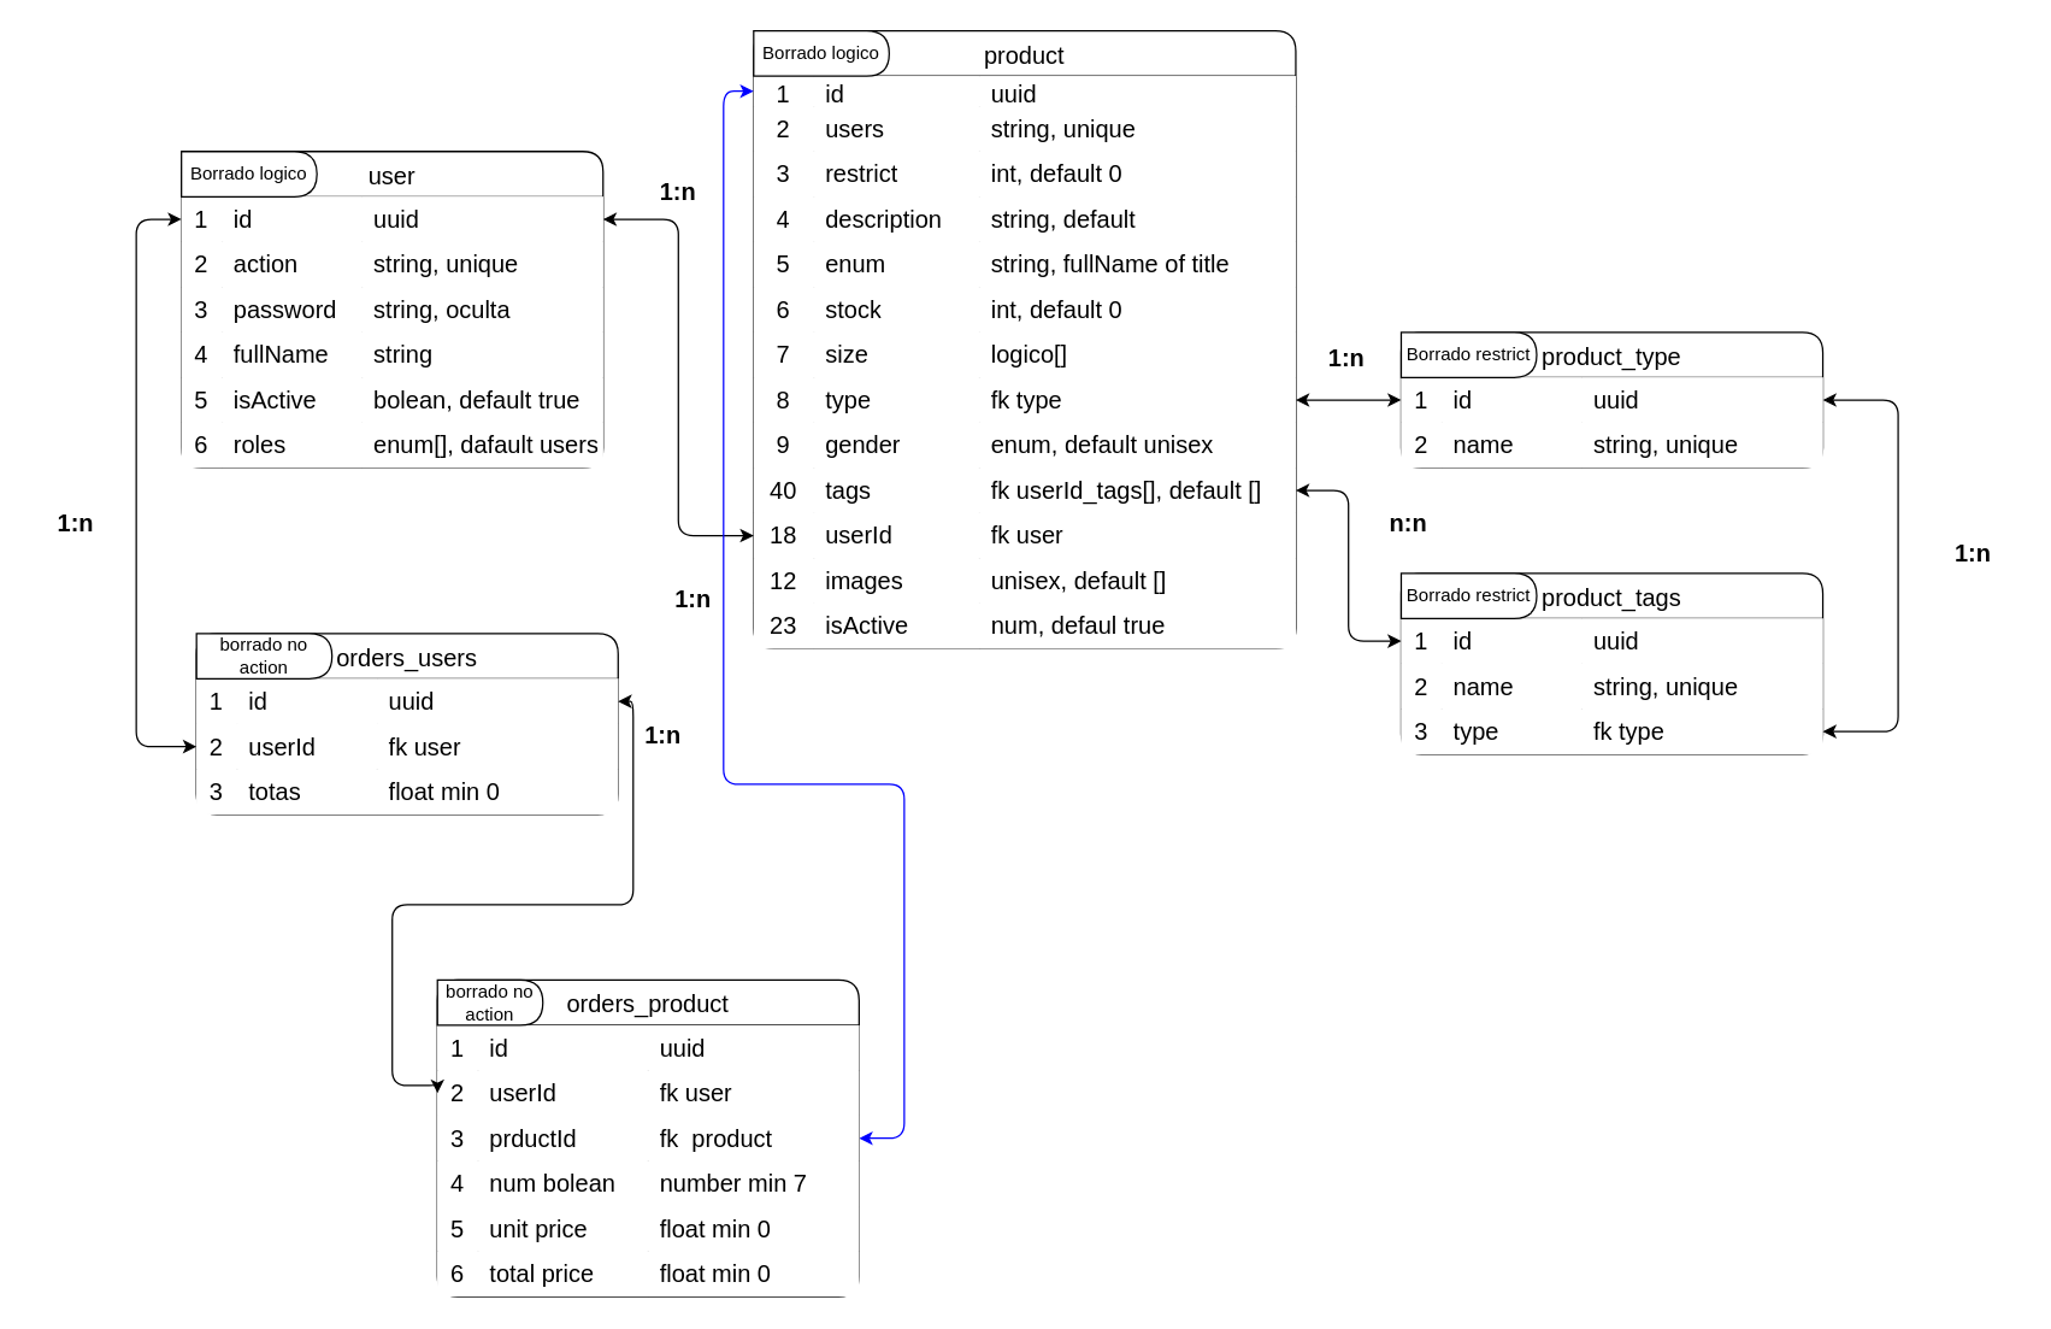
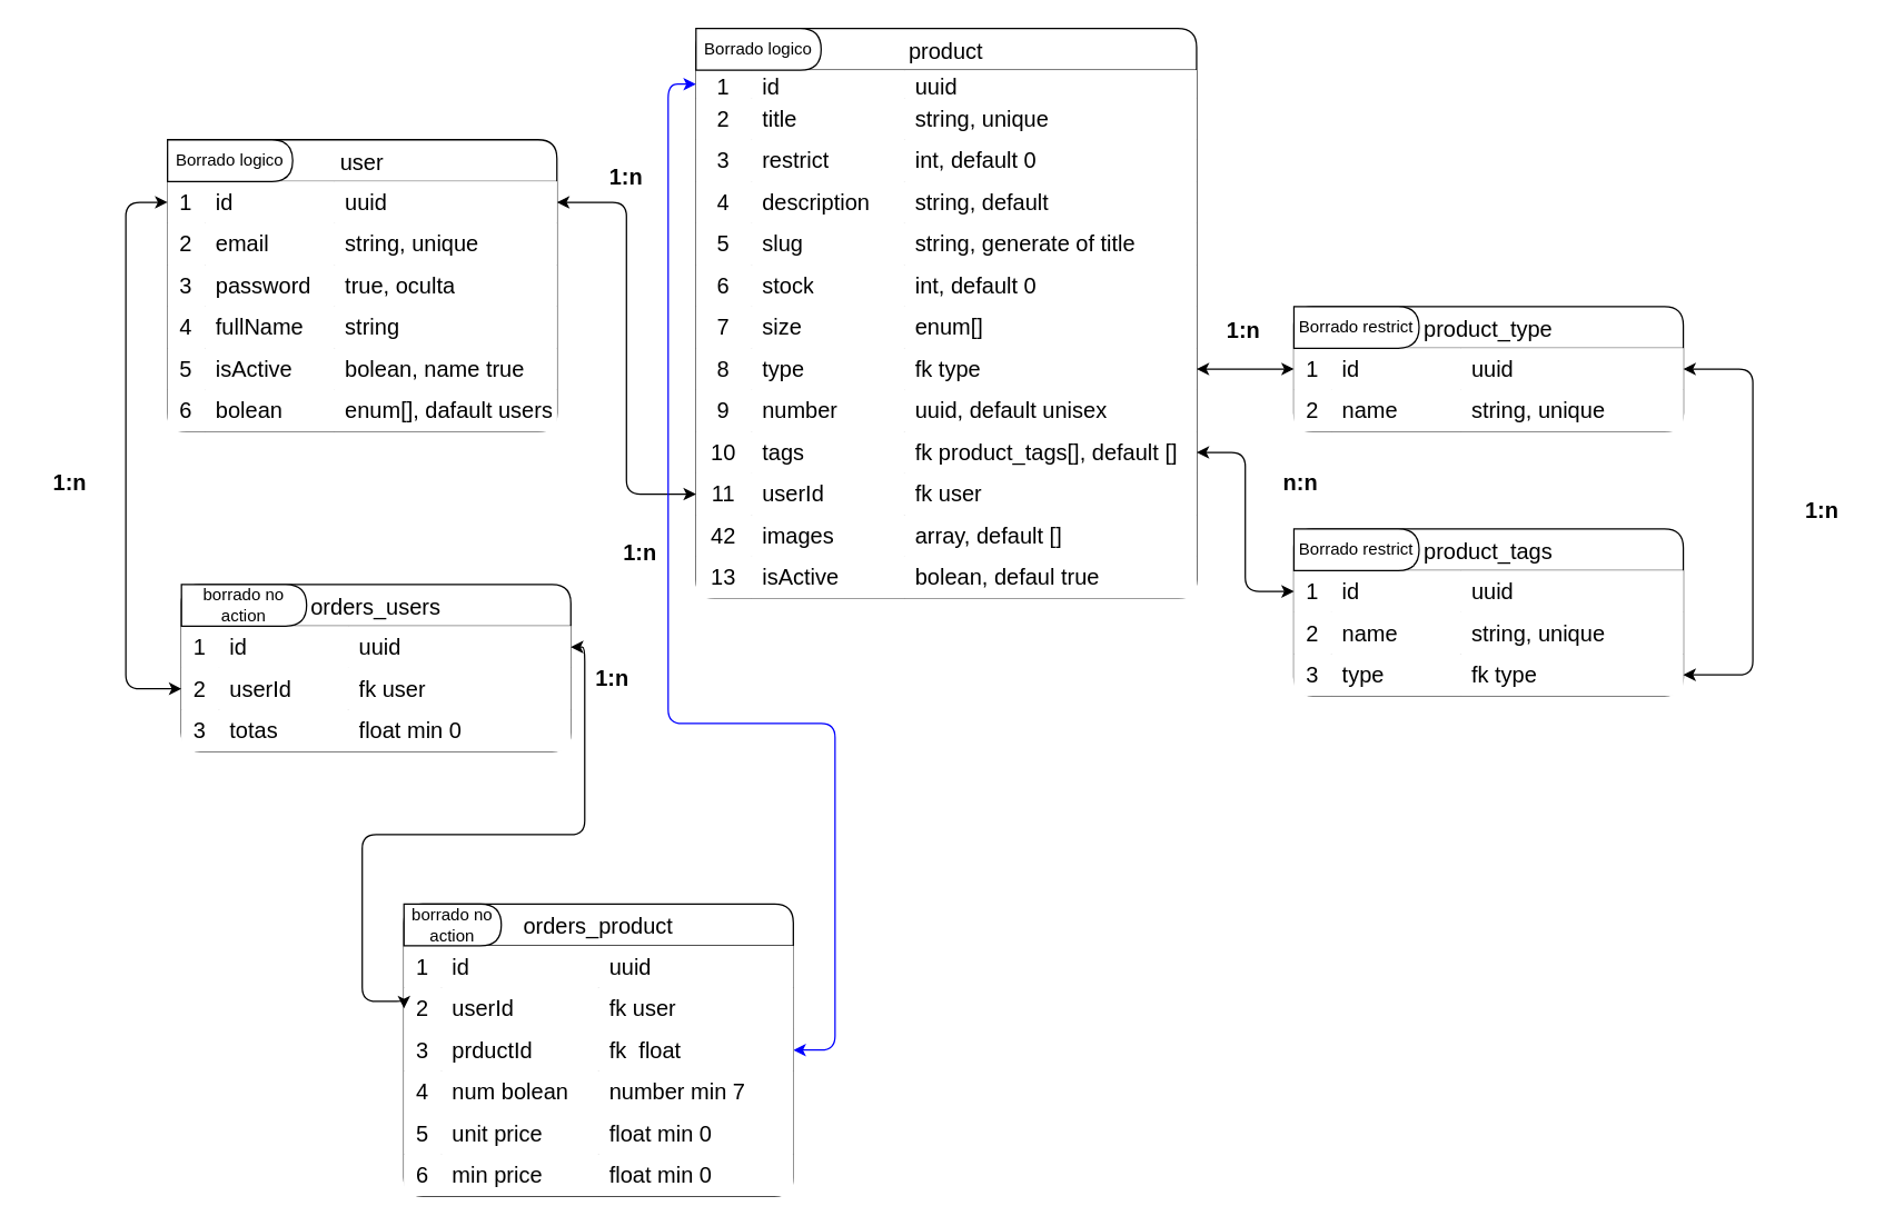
- <mxCell id="9" value="users" style="shape=partialRectangle;html=1;whiteSpace=wrap;connectable=0;top=0;left=0;bottom=0;right=0;align=left;spacingLeft=6;overflow=hidden;fontSize=16;rounded=1;" parent="7" vertex="1"><mxGeometry x="40" width="110" height="30" as="geometry"><mxRectangle width="110" height="30" as="alternateBounds" /></mxGeometry></mxCell>
+ <mxCell id="9" value="title" style="shape=partialRectangle;html=1;whiteSpace=wrap;connectable=0;top=0;left=0;bottom=0;right=0;align=left;spacingLeft=6;overflow=hidden;fontSize=16;rounded=1;" parent="7" vertex="1"><mxGeometry x="40" width="110" height="30" as="geometry"><mxRectangle width="110" height="30" as="alternateBounds" /></mxGeometry></mxCell>
- <mxCell id="62" value="action" style="shape=partialRectangle;html=1;whiteSpace=wrap;connectable=0;top=0;left=0;bottom=0;right=0;align=left;spacingLeft=6;overflow=hidden;fontSize=16;rounded=1;" parent="60" vertex="1"><mxGeometry x="27" width="93" height="30" as="geometry"><mxRectangle width="93" height="30" as="alternateBounds" /></mxGeometry></mxCell>
+ <mxCell id="62" value="email" style="shape=partialRectangle;html=1;whiteSpace=wrap;connectable=0;top=0;left=0;bottom=0;right=0;align=left;spacingLeft=6;overflow=hidden;fontSize=16;rounded=1;" parent="60" vertex="1"><mxGeometry x="27" width="93" height="30" as="geometry"><mxRectangle width="93" height="30" as="alternateBounds" /></mxGeometry></mxCell>
- <mxCell id="21" value="enum" style="shape=partialRectangle;html=1;whiteSpace=wrap;connectable=0;top=0;left=0;bottom=0;right=0;align=left;spacingLeft=6;overflow=hidden;fontSize=16;rounded=1;" parent="19" vertex="1"><mxGeometry x="40" width="110" height="30" as="geometry"><mxRectangle width="110" height="30" as="alternateBounds" /></mxGeometry></mxCell>
+ <mxCell id="21" value="slug" style="shape=partialRectangle;html=1;whiteSpace=wrap;connectable=0;top=0;left=0;bottom=0;right=0;align=left;spacingLeft=6;overflow=hidden;fontSize=16;rounded=1;" parent="19" vertex="1"><mxGeometry x="40" width="110" height="30" as="geometry"><mxRectangle width="110" height="30" as="alternateBounds" /></mxGeometry></mxCell>
- <mxCell id="22" value="string, fullName of title" style="shape=partialRectangle;html=1;whiteSpace=wrap;connectable=0;top=0;left=0;bottom=0;right=0;align=left;spacingLeft=6;overflow=hidden;fontSize=16;rounded=1;" parent="19" vertex="1"><mxGeometry x="150" width="210" height="30" as="geometry"><mxRectangle width="210" height="30" as="alternateBounds" /></mxGeometry></mxCell>
+ <mxCell id="22" value="string, generate of title" style="shape=partialRectangle;html=1;whiteSpace=wrap;connectable=0;top=0;left=0;bottom=0;right=0;align=left;spacingLeft=6;overflow=hidden;fontSize=16;rounded=1;" parent="19" vertex="1"><mxGeometry x="150" width="210" height="30" as="geometry"><mxRectangle width="210" height="30" as="alternateBounds" /></mxGeometry></mxCell>
- <mxCell id="67" value="string, oculta" style="shape=partialRectangle;html=1;whiteSpace=wrap;connectable=0;top=0;left=0;bottom=0;right=0;align=left;spacingLeft=6;overflow=hidden;fontSize=16;rounded=1;" parent="64" vertex="1"><mxGeometry x="120" width="160" height="30" as="geometry"><mxRectangle width="160" height="30" as="alternateBounds" /></mxGeometry></mxCell>
+ <mxCell id="67" value="true, oculta" style="shape=partialRectangle;html=1;whiteSpace=wrap;connectable=0;top=0;left=0;bottom=0;right=0;align=left;spacingLeft=6;overflow=hidden;fontSize=16;rounded=1;" parent="64" vertex="1"><mxGeometry x="120" width="160" height="30" as="geometry"><mxRectangle width="160" height="30" as="alternateBounds" /></mxGeometry></mxCell>
- <mxCell id="30" value="logico[]" style="shape=partialRectangle;html=1;whiteSpace=wrap;connectable=0;top=0;left=0;bottom=0;right=0;align=left;spacingLeft=6;overflow=hidden;fontSize=16;rounded=1;" parent="27" vertex="1"><mxGeometry x="150" width="210" height="30" as="geometry"><mxRectangle width="210" height="30" as="alternateBounds" /></mxGeometry></mxCell>
+ <mxCell id="30" value="enum[]" style="shape=partialRectangle;html=1;whiteSpace=wrap;connectable=0;top=0;left=0;bottom=0;right=0;align=left;spacingLeft=6;overflow=hidden;fontSize=16;rounded=1;" parent="27" vertex="1"><mxGeometry x="150" width="210" height="30" as="geometry"><mxRectangle width="210" height="30" as="alternateBounds" /></mxGeometry></mxCell>
- <mxCell id="75" value="bolean, default true" style="shape=partialRectangle;html=1;whiteSpace=wrap;connectable=0;top=0;left=0;bottom=0;right=0;align=left;spacingLeft=6;overflow=hidden;fontSize=16;rounded=1;" parent="72" vertex="1"><mxGeometry x="120" width="160" height="30" as="geometry"><mxRectangle width="160" height="30" as="alternateBounds" /></mxGeometry></mxCell>
+ <mxCell id="75" value="bolean, name true" style="shape=partialRectangle;html=1;whiteSpace=wrap;connectable=0;top=0;left=0;bottom=0;right=0;align=left;spacingLeft=6;overflow=hidden;fontSize=16;rounded=1;" parent="72" vertex="1"><mxGeometry x="120" width="160" height="30" as="geometry"><mxRectangle width="160" height="30" as="alternateBounds" /></mxGeometry></mxCell>
- <mxCell id="78" value="roles" style="shape=partialRectangle;html=1;whiteSpace=wrap;connectable=0;top=0;left=0;bottom=0;right=0;align=left;spacingLeft=6;overflow=hidden;fontSize=16;rounded=1;" parent="76" vertex="1"><mxGeometry x="27" width="93" height="30" as="geometry"><mxRectangle width="93" height="30" as="alternateBounds" /></mxGeometry></mxCell>
+ <mxCell id="78" value="bolean" style="shape=partialRectangle;html=1;whiteSpace=wrap;connectable=0;top=0;left=0;bottom=0;right=0;align=left;spacingLeft=6;overflow=hidden;fontSize=16;rounded=1;" parent="76" vertex="1"><mxGeometry x="27" width="93" height="30" as="geometry"><mxRectangle width="93" height="30" as="alternateBounds" /></mxGeometry></mxCell>
- <mxCell id="37" value="gender" style="shape=partialRectangle;html=1;whiteSpace=wrap;connectable=0;top=0;left=0;bottom=0;right=0;align=left;spacingLeft=6;overflow=hidden;fontSize=16;rounded=1;" parent="35" vertex="1"><mxGeometry x="40" width="110" height="30" as="geometry"><mxRectangle width="110" height="30" as="alternateBounds" /></mxGeometry></mxCell>
+ <mxCell id="37" value="number" style="shape=partialRectangle;html=1;whiteSpace=wrap;connectable=0;top=0;left=0;bottom=0;right=0;align=left;spacingLeft=6;overflow=hidden;fontSize=16;rounded=1;" parent="35" vertex="1"><mxGeometry x="40" width="110" height="30" as="geometry"><mxRectangle width="110" height="30" as="alternateBounds" /></mxGeometry></mxCell>
- <mxCell id="38" value="enum, default unisex" style="shape=partialRectangle;html=1;whiteSpace=wrap;connectable=0;top=0;left=0;bottom=0;right=0;align=left;spacingLeft=6;overflow=hidden;fontSize=16;rounded=1;" parent="35" vertex="1"><mxGeometry x="150" width="210" height="30" as="geometry"><mxRectangle width="210" height="30" as="alternateBounds" /></mxGeometry></mxCell>
+ <mxCell id="38" value="uuid, default unisex" style="shape=partialRectangle;html=1;whiteSpace=wrap;connectable=0;top=0;left=0;bottom=0;right=0;align=left;spacingLeft=6;overflow=hidden;fontSize=16;rounded=1;" parent="35" vertex="1"><mxGeometry x="150" width="210" height="30" as="geometry"><mxRectangle width="210" height="30" as="alternateBounds" /></mxGeometry></mxCell>
- <mxCell id="40" value="40" style="shape=partialRectangle;html=1;whiteSpace=wrap;connectable=0;top=0;left=0;bottom=0;right=0;overflow=hidden;fontSize=16;rounded=1;" parent="39" vertex="1"><mxGeometry width="40" height="30" as="geometry"><mxRectangle width="40" height="30" as="alternateBounds" /></mxGeometry></mxCell>
+ <mxCell id="40" value="10" style="shape=partialRectangle;html=1;whiteSpace=wrap;connectable=0;top=0;left=0;bottom=0;right=0;overflow=hidden;fontSize=16;rounded=1;" parent="39" vertex="1"><mxGeometry width="40" height="30" as="geometry"><mxRectangle width="40" height="30" as="alternateBounds" /></mxGeometry></mxCell>
- <mxCell id="42" value="fk userId_tags[], default []" style="shape=partialRectangle;html=1;whiteSpace=wrap;connectable=0;top=0;left=0;bottom=0;right=0;align=left;spacingLeft=6;overflow=hidden;fontSize=16;rounded=1;" parent="39" vertex="1"><mxGeometry x="150" width="210" height="30" as="geometry"><mxRectangle width="210" height="30" as="alternateBounds" /></mxGeometry></mxCell>
+ <mxCell id="42" value="fk product_tags[], default []" style="shape=partialRectangle;html=1;whiteSpace=wrap;connectable=0;top=0;left=0;bottom=0;right=0;align=left;spacingLeft=6;overflow=hidden;fontSize=16;rounded=1;" parent="39" vertex="1"><mxGeometry x="150" width="210" height="30" as="geometry"><mxRectangle width="210" height="30" as="alternateBounds" /></mxGeometry></mxCell>
- <mxCell id="44" value="18" style="shape=partialRectangle;html=1;whiteSpace=wrap;connectable=0;top=0;left=0;bottom=0;right=0;overflow=hidden;fontSize=16;rounded=1;" parent="43" vertex="1"><mxGeometry width="40" height="30" as="geometry"><mxRectangle width="40" height="30" as="alternateBounds" /></mxGeometry></mxCell>
+ <mxCell id="44" value="11" style="shape=partialRectangle;html=1;whiteSpace=wrap;connectable=0;top=0;left=0;bottom=0;right=0;overflow=hidden;fontSize=16;rounded=1;" parent="43" vertex="1"><mxGeometry width="40" height="30" as="geometry"><mxRectangle width="40" height="30" as="alternateBounds" /></mxGeometry></mxCell>
- <mxCell id="48" value="12" style="shape=partialRectangle;html=1;whiteSpace=wrap;connectable=0;top=0;left=0;bottom=0;right=0;overflow=hidden;fontSize=16;rounded=1;" parent="47" vertex="1"><mxGeometry width="40" height="30" as="geometry"><mxRectangle width="40" height="30" as="alternateBounds" /></mxGeometry></mxCell>
+ <mxCell id="48" value="42" style="shape=partialRectangle;html=1;whiteSpace=wrap;connectable=0;top=0;left=0;bottom=0;right=0;overflow=hidden;fontSize=16;rounded=1;" parent="47" vertex="1"><mxGeometry width="40" height="30" as="geometry"><mxRectangle width="40" height="30" as="alternateBounds" /></mxGeometry></mxCell>
- <mxCell id="50" value="unisex, default []" style="shape=partialRectangle;html=1;whiteSpace=wrap;connectable=0;top=0;left=0;bottom=0;right=0;align=left;spacingLeft=6;overflow=hidden;fontSize=16;rounded=1;" parent="47" vertex="1"><mxGeometry x="150" width="210" height="30" as="geometry"><mxRectangle width="210" height="30" as="alternateBounds" /></mxGeometry></mxCell>
+ <mxCell id="50" value="array, default []" style="shape=partialRectangle;html=1;whiteSpace=wrap;connectable=0;top=0;left=0;bottom=0;right=0;align=left;spacingLeft=6;overflow=hidden;fontSize=16;rounded=1;" parent="47" vertex="1"><mxGeometry x="150" width="210" height="30" as="geometry"><mxRectangle width="210" height="30" as="alternateBounds" /></mxGeometry></mxCell>
- <mxCell id="52" value="23" style="shape=partialRectangle;html=1;whiteSpace=wrap;connectable=0;top=0;left=0;bottom=0;right=0;overflow=hidden;fontSize=16;rounded=1;" parent="51" vertex="1"><mxGeometry width="40" height="30" as="geometry"><mxRectangle width="40" height="30" as="alternateBounds" /></mxGeometry></mxCell>
+ <mxCell id="52" value="13" style="shape=partialRectangle;html=1;whiteSpace=wrap;connectable=0;top=0;left=0;bottom=0;right=0;overflow=hidden;fontSize=16;rounded=1;" parent="51" vertex="1"><mxGeometry width="40" height="30" as="geometry"><mxRectangle width="40" height="30" as="alternateBounds" /></mxGeometry></mxCell>
- <mxCell id="54" value="num, defaul true" style="shape=partialRectangle;html=1;whiteSpace=wrap;connectable=0;top=0;left=0;bottom=0;right=0;align=left;spacingLeft=6;overflow=hidden;fontSize=16;rounded=1;" parent="51" vertex="1"><mxGeometry x="150" width="210" height="30" as="geometry"><mxRectangle width="210" height="30" as="alternateBounds" /></mxGeometry></mxCell>
+ <mxCell id="54" value="bolean, defaul true" style="shape=partialRectangle;html=1;whiteSpace=wrap;connectable=0;top=0;left=0;bottom=0;right=0;align=left;spacingLeft=6;overflow=hidden;fontSize=16;rounded=1;" parent="51" vertex="1"><mxGeometry x="150" width="210" height="30" as="geometry"><mxRectangle width="210" height="30" as="alternateBounds" /></mxGeometry></mxCell>
- <mxCell id="136" value="fk&amp;nbsp; product" style="shape=partialRectangle;html=1;whiteSpace=wrap;connectable=0;top=0;left=0;bottom=0;right=0;align=left;spacingLeft=6;overflow=hidden;fontSize=16;rounded=1;" parent="133" vertex="1"><mxGeometry x="140" width="140" height="30" as="geometry"><mxRectangle width="140" height="30" as="alternateBounds" /></mxGeometry></mxCell>
+ <mxCell id="136" value="fk&amp;nbsp; float" style="shape=partialRectangle;html=1;whiteSpace=wrap;connectable=0;top=0;left=0;bottom=0;right=0;align=left;spacingLeft=6;overflow=hidden;fontSize=16;rounded=1;" parent="133" vertex="1"><mxGeometry x="140" width="140" height="30" as="geometry"><mxRectangle width="140" height="30" as="alternateBounds" /></mxGeometry></mxCell>
- <mxCell id="147" value="total price" style="shape=partialRectangle;html=1;whiteSpace=wrap;connectable=0;top=0;left=0;bottom=0;right=0;align=left;spacingLeft=6;overflow=hidden;fontSize=16;rounded=1;" parent="145" vertex="1"><mxGeometry x="27" width="113" height="30" as="geometry"><mxRectangle width="113" height="30" as="alternateBounds" /></mxGeometry></mxCell>
+ <mxCell id="147" value="min price" style="shape=partialRectangle;html=1;whiteSpace=wrap;connectable=0;top=0;left=0;bottom=0;right=0;align=left;spacingLeft=6;overflow=hidden;fontSize=16;rounded=1;" parent="145" vertex="1"><mxGeometry x="27" width="113" height="30" as="geometry"><mxRectangle width="113" height="30" as="alternateBounds" /></mxGeometry></mxCell>
